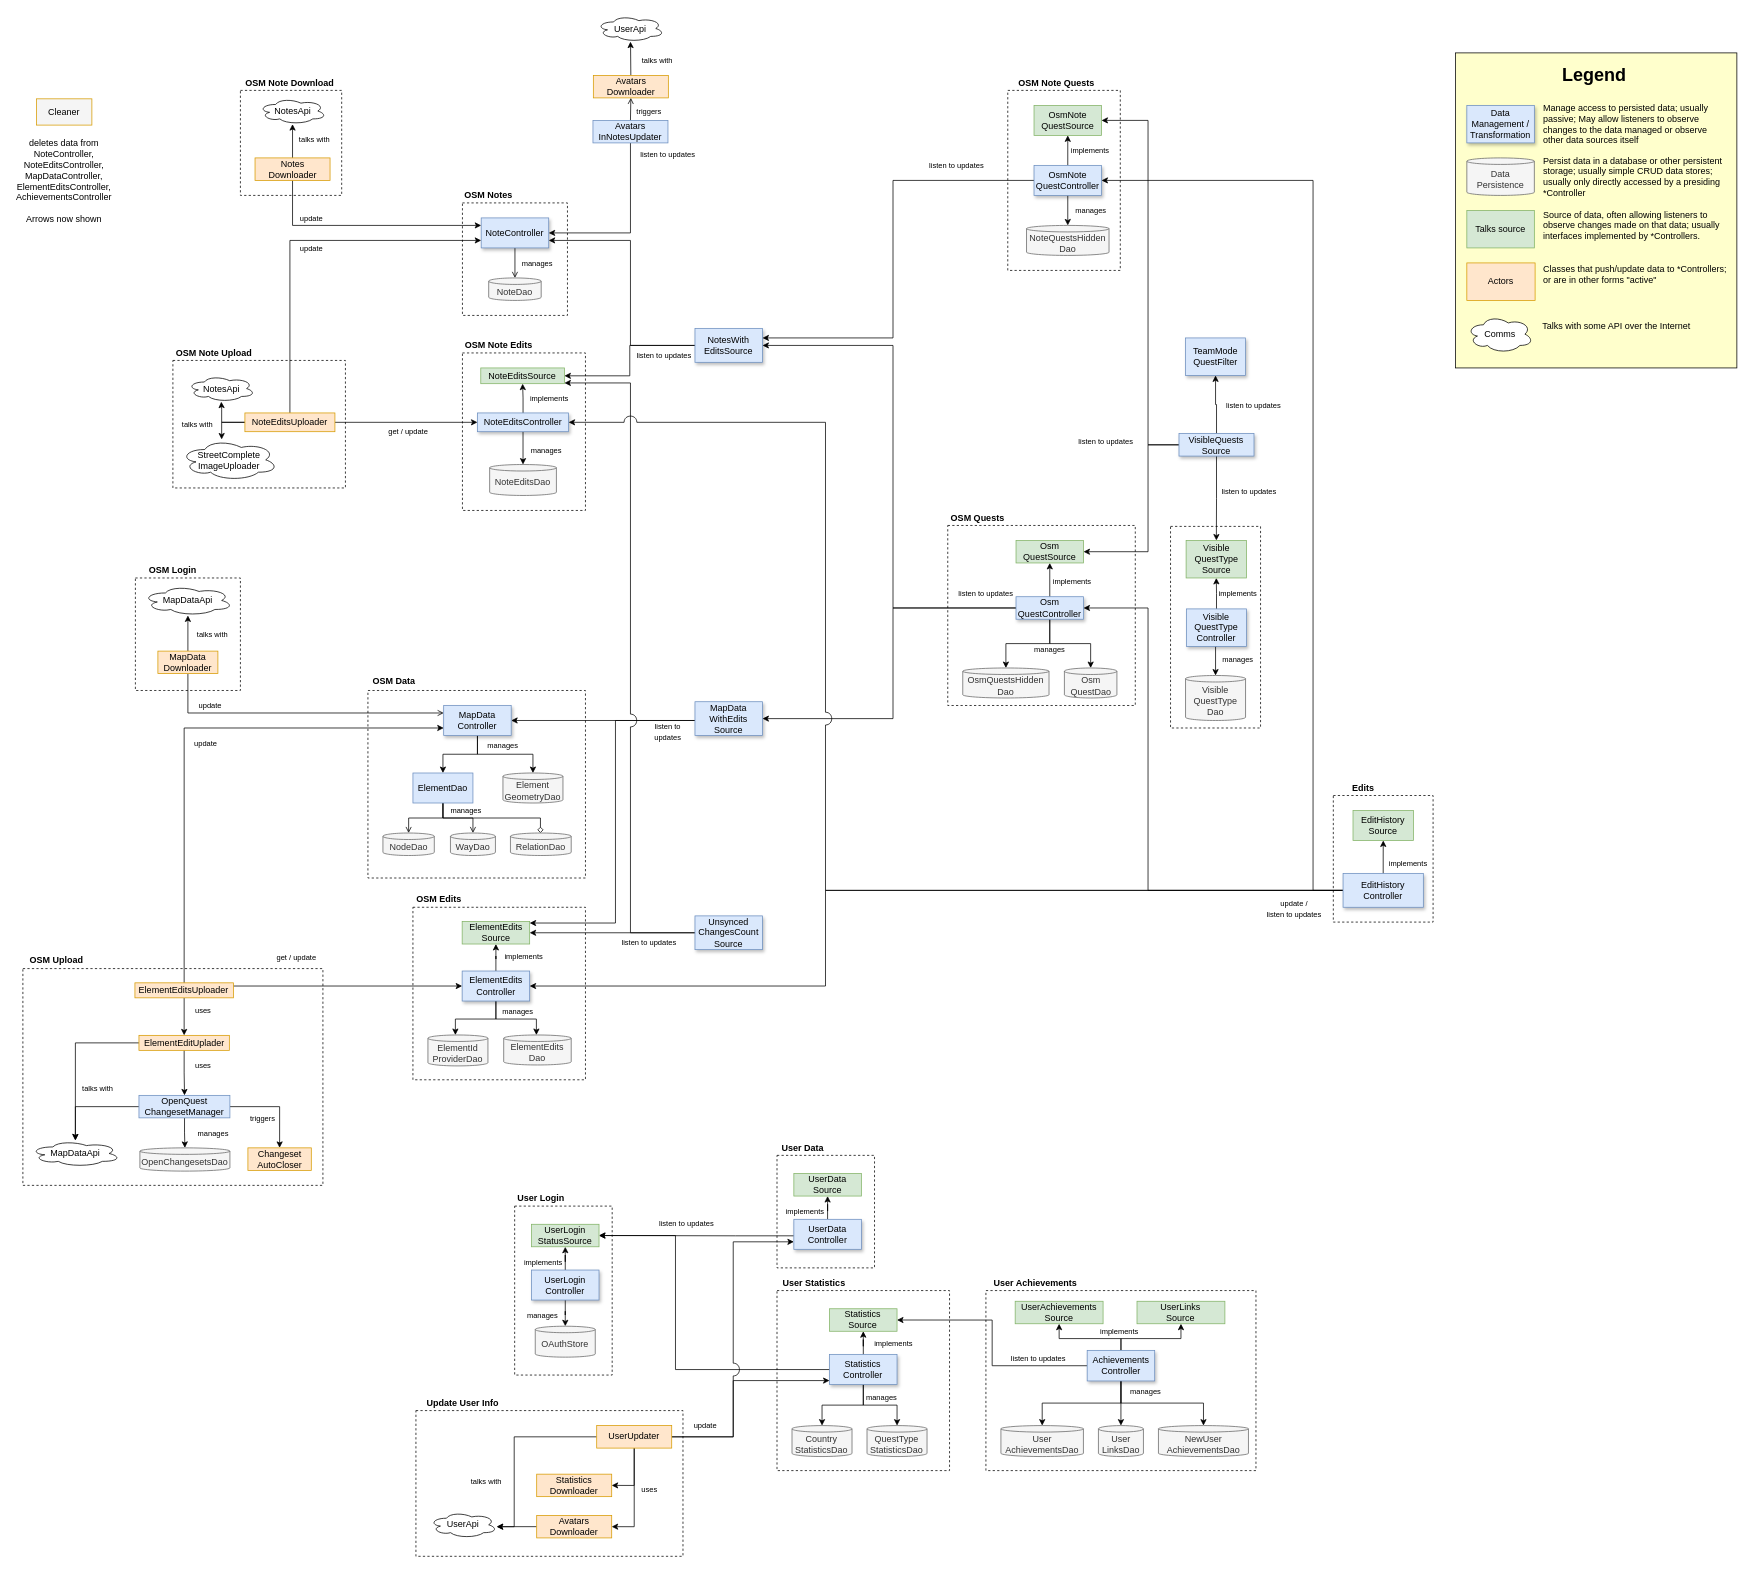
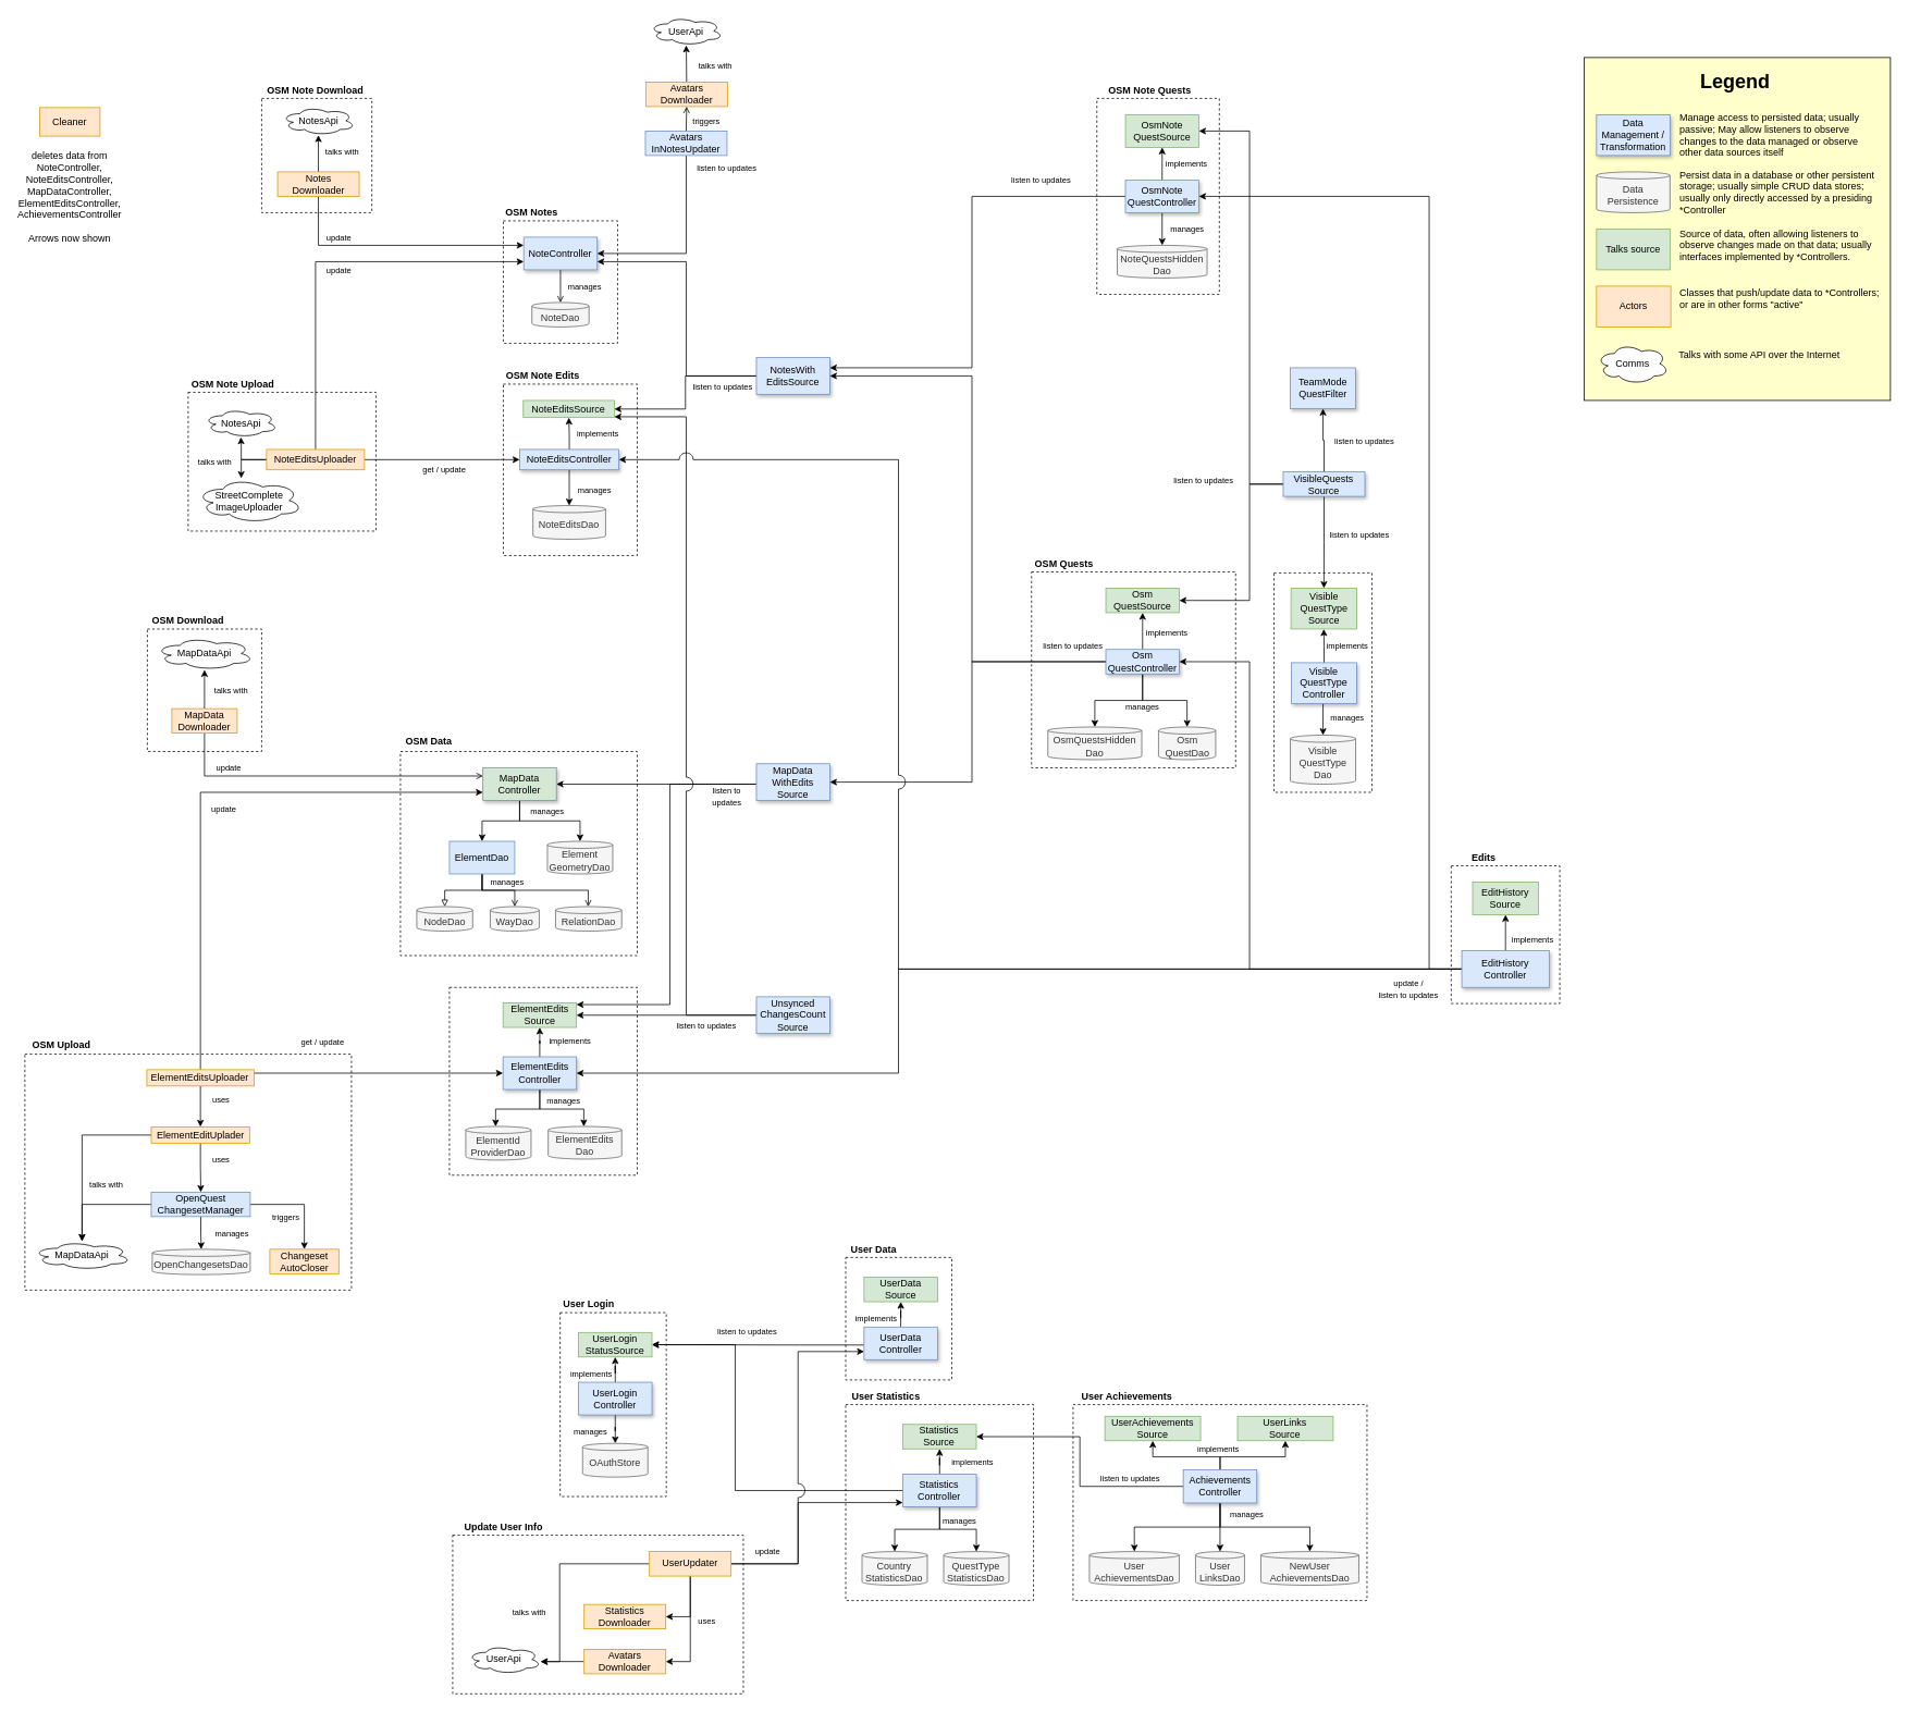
- <mxCell id="73" value="Cleaner" style="rounded=0;whiteSpace=wrap;html=1;fillColor=#f5f5f5;strokeColor=#d79b00;" parent="1" vertex="1"><mxGeometry x="48" y="131.25" width="74" height="35" as="geometry" /></mxCell>
+ <mxCell id="73" value="Cleaner" style="rounded=0;whiteSpace=wrap;html=1;fillColor=#ffe6cc;strokeColor=#d79b00;" parent="1" vertex="1"><mxGeometry x="48" y="131.25" width="74" height="35" as="geometry" /></mxCell>
- <mxCell id="123" value="OSM Login" style="text;html=1;strokeColor=none;fillColor=none;align=center;verticalAlign=middle;whiteSpace=wrap;rounded=0;dashed=1;fontStyle=1" parent="1" vertex="1"><mxGeometry x="180" y="750" width="100" height="20" as="geometry" /></mxCell>
+ <mxCell id="123" value="OSM Download" style="text;html=1;strokeColor=none;fillColor=none;align=center;verticalAlign=middle;whiteSpace=wrap;rounded=0;dashed=1;fontStyle=1" parent="1" vertex="1"><mxGeometry x="180" y="750" width="100" height="20" as="geometry" /></mxCell>
- <mxCell id="36" value="MapData&lt;br&gt;Controller" style="rounded=0;whiteSpace=wrap;html=1;fillColor=#dae8fc;strokeColor=#6c8ebf;shadow=1;" parent="1" vertex="1"><mxGeometry x="591" y="940" width="90" height="40" as="geometry" /></mxCell>
+ <mxCell id="36" value="MapData&lt;br&gt;Controller" style="rounded=0;whiteSpace=wrap;html=1;fillColor=#d5e8d4;strokeColor=#6c8ebf;shadow=1;" parent="1" vertex="1"><mxGeometry x="591" y="940" width="90" height="40" as="geometry" /></mxCell>
- <mxCell id="15" style="edgeStyle=orthogonalEdgeStyle;rounded=0;orthogonalLoop=1;jettySize=auto;html=1;exitX=0.5;exitY=1;exitDx=0;exitDy=0;endArrow=diamond;endFill=0;" parent="1" source="17" target="20" edge="1"><mxGeometry relative="1" as="geometry"><Array as="points"><mxPoint x="590" y="1090" /><mxPoint x="720" y="1090" /></Array></mxGeometry></mxCell>
+ <mxCell id="15" style="edgeStyle=orthogonalEdgeStyle;rounded=0;orthogonalLoop=1;jettySize=auto;html=1;exitX=0.5;exitY=1;exitDx=0;exitDy=0;endArrow=open;endFill=0;" parent="1" source="17" target="20" edge="1"><mxGeometry relative="1" as="geometry"><Array as="points"><mxPoint x="590" y="1090" /><mxPoint x="720" y="1090" /></Array></mxGeometry></mxCell>
- <mxCell id="14" style="edgeStyle=orthogonalEdgeStyle;rounded=0;orthogonalLoop=1;jettySize=auto;html=1;exitX=0.5;exitY=1;exitDx=0;exitDy=0;entryX=0.5;entryY=0;entryDx=0;entryDy=0;endArrow=open;endFill=0;" parent="1" source="17" target="18" edge="1"><mxGeometry relative="1" as="geometry"><Array as="points"><mxPoint x="590" y="1090" /><mxPoint x="544" y="1090" /></Array></mxGeometry></mxCell>
+ <mxCell id="14" style="edgeStyle=orthogonalEdgeStyle;rounded=0;orthogonalLoop=1;jettySize=auto;html=1;exitX=0.5;exitY=1;exitDx=0;exitDy=0;entryX=0.5;entryY=0;entryDx=0;entryDy=0;endArrow=block;endFill=0;" parent="1" source="17" target="18" edge="1"><mxGeometry relative="1" as="geometry"><Array as="points"><mxPoint x="590" y="1090" /><mxPoint x="544" y="1090" /></Array></mxGeometry></mxCell>
- <mxCell id="132" value="OSM Edits" style="text;html=1;strokeColor=none;fillColor=none;align=center;verticalAlign=middle;whiteSpace=wrap;rounded=0;dashed=1;fontStyle=1" parent="1" vertex="1"><mxGeometry x="550" y="1189" width="70" height="20" as="geometry" /></mxCell>
